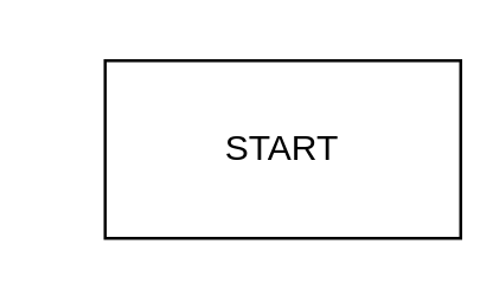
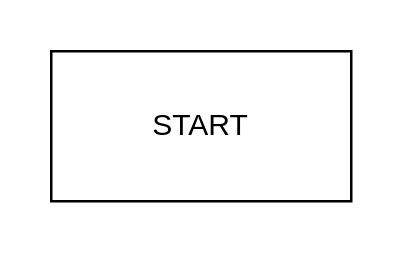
- <mxCell id="2" value="START" style="rounded=0;whiteSpace=wrap;html=1;" vertex="1" parent="1"><mxGeometry x="35" y="20" width="120" height="60" as="geometry" /></mxCell>
+ <mxCell id="2" value="START" style="rounded=0;whiteSpace=wrap;html=1;" vertex="1" parent="1"><mxGeometry x="20" y="20" width="120" height="60" as="geometry" /></mxCell>
